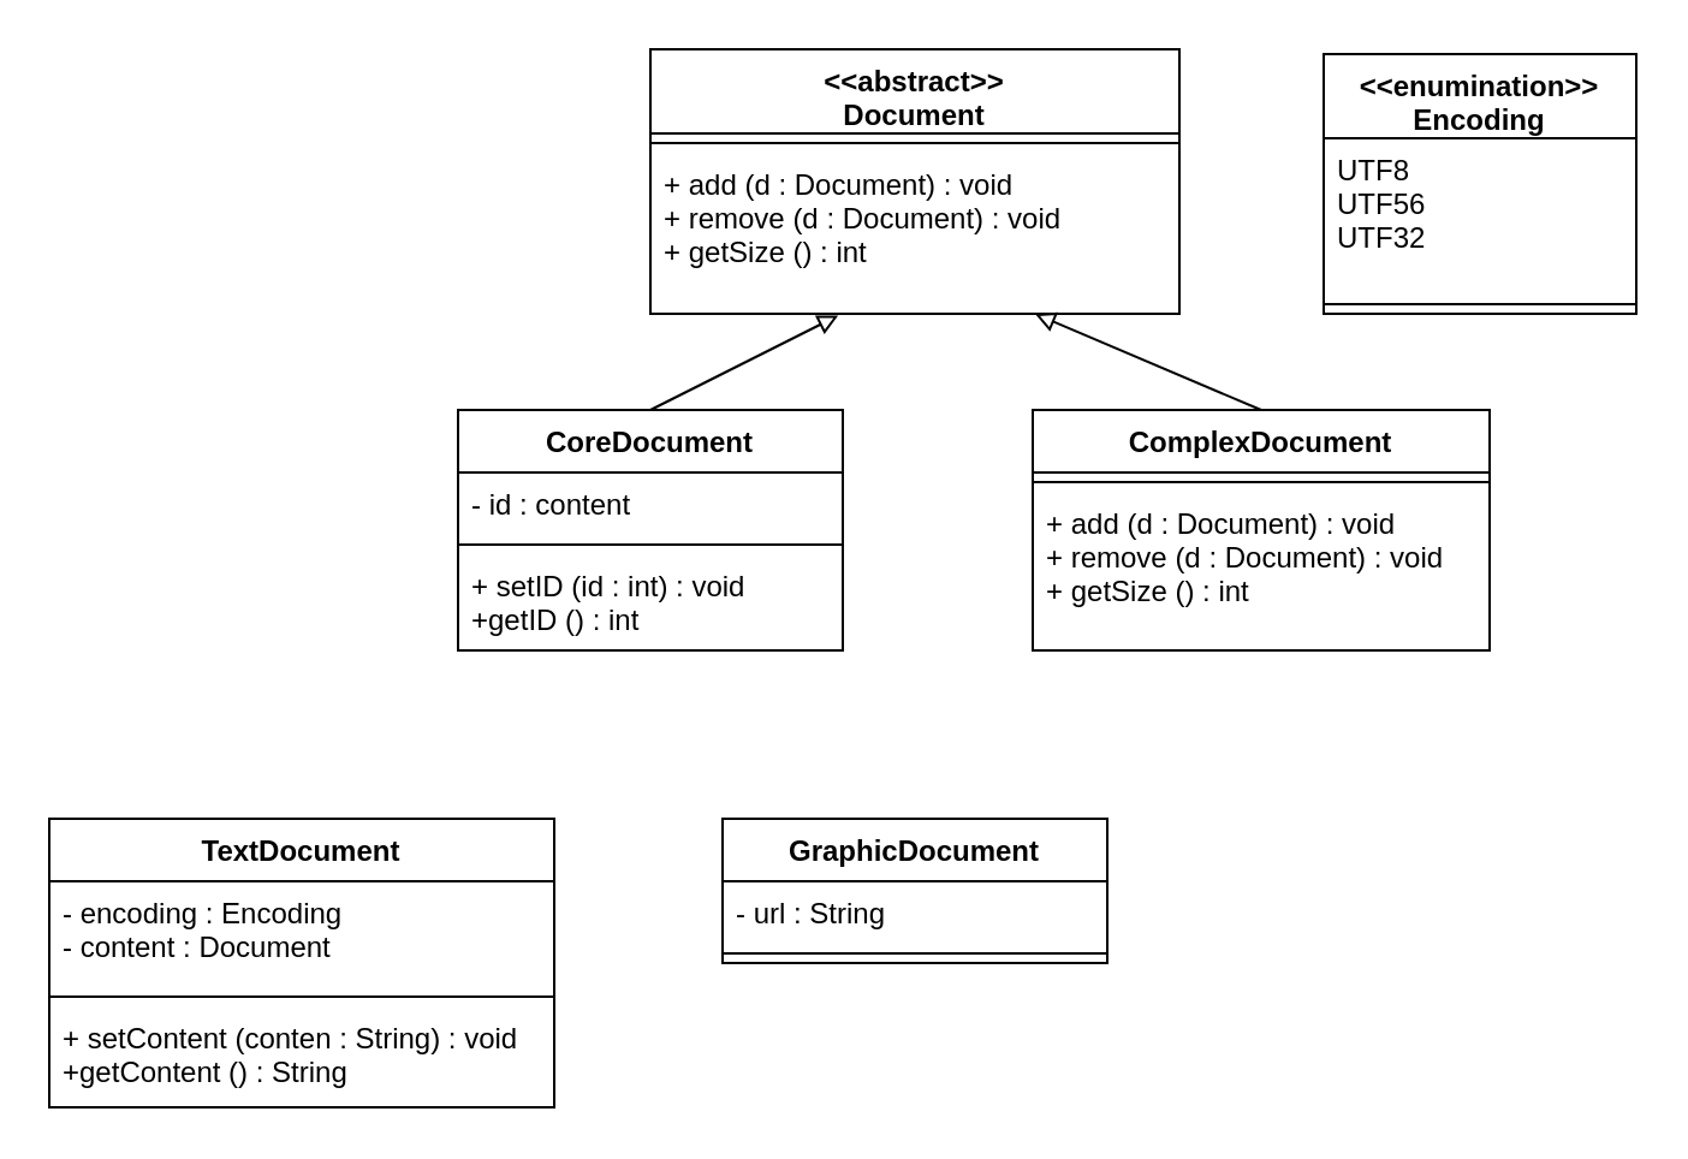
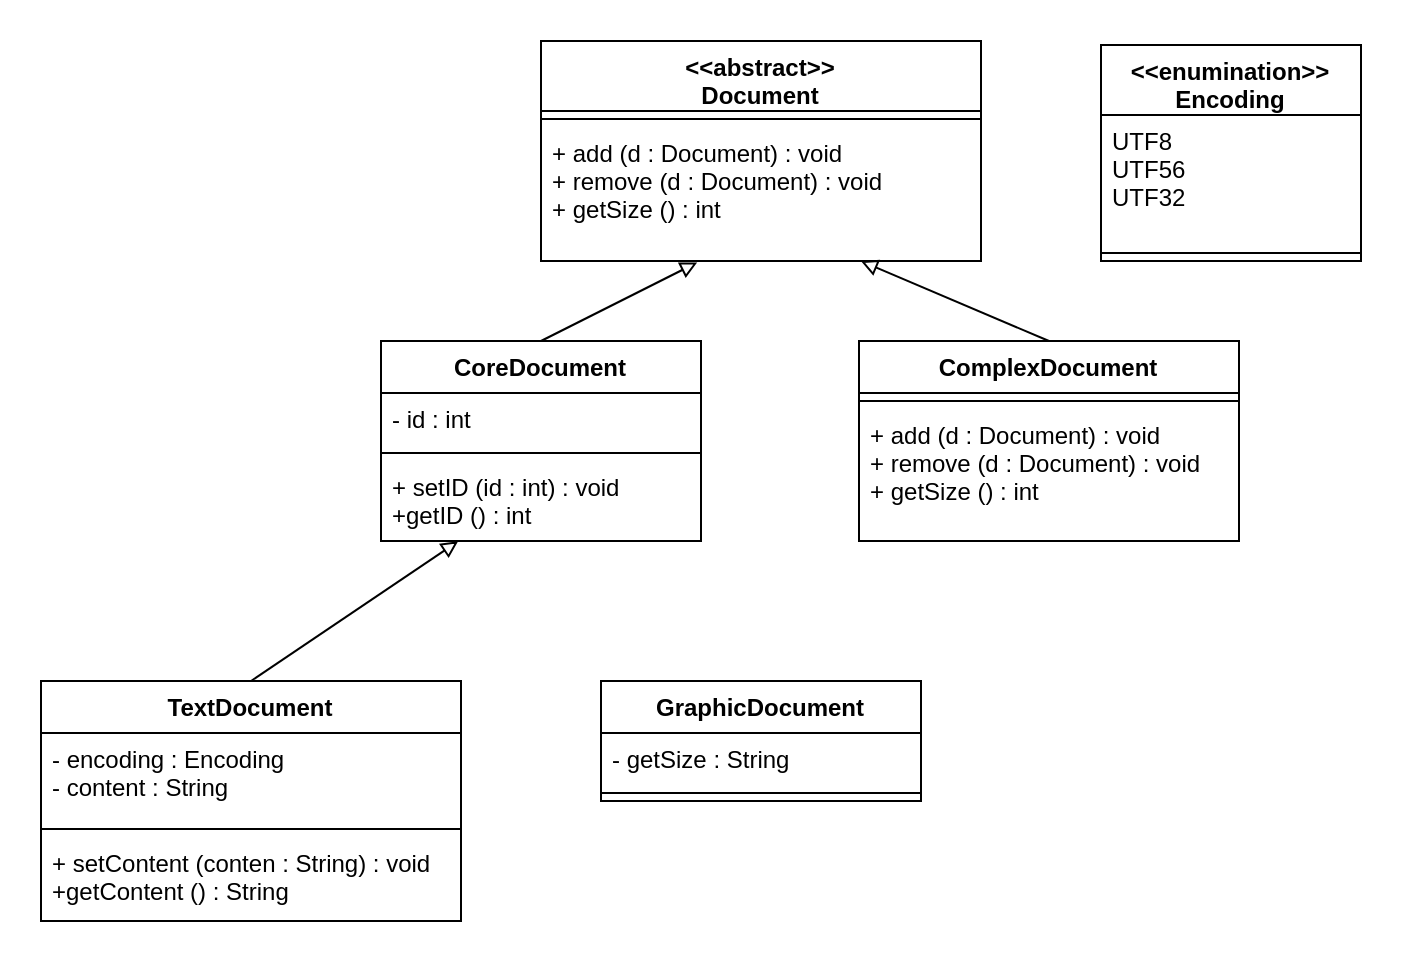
- <mxCell id="7" value="- id : content" style="text;strokeColor=none;fillColor=none;align=left;verticalAlign=top;spacingLeft=4;spacingRight=4;overflow=hidden;rotatable=0;points=[[0,0.5],[1,0.5]];portConstraint=eastwest;startSize=35;" vertex="1" parent="6"><mxGeometry y="26" width="160" height="26" as="geometry" /></mxCell>
+ <mxCell id="7" value="- id : int" style="text;strokeColor=none;fillColor=none;align=left;verticalAlign=top;spacingLeft=4;spacingRight=4;overflow=hidden;rotatable=0;points=[[0,0.5],[1,0.5]];portConstraint=eastwest;startSize=35;" vertex="1" parent="6"><mxGeometry y="26" width="160" height="26" as="geometry" /></mxCell>
+ <mxCell id="14" style="edgeStyle=none;rounded=0;orthogonalLoop=1;jettySize=auto;html=1;exitX=0.5;exitY=0;exitDx=0;exitDy=0;endArrow=block;endFill=0;startSize=35;entryX=0.241;entryY=1.004;entryDx=0;entryDy=0;entryPerimeter=0;" edge="1" parent="1" source="15" target="9"><mxGeometry relative="1" as="geometry"><mxPoint x="125" y="220" as="targetPoint" /></mxGeometry></mxCell>
- <mxCell id="16" value="- encoding : Encoding&#10;- content : Document" style="text;strokeColor=none;fillColor=none;align=left;verticalAlign=top;spacingLeft=4;spacingRight=4;overflow=hidden;rotatable=0;points=[[0,0.5],[1,0.5]];portConstraint=eastwest;startSize=35;" vertex="1" parent="15"><mxGeometry y="26" width="210" height="44" as="geometry" /></mxCell>
+ <mxCell id="16" value="- encoding : Encoding&#10;- content : String" style="text;strokeColor=none;fillColor=none;align=left;verticalAlign=top;spacingLeft=4;spacingRight=4;overflow=hidden;rotatable=0;points=[[0,0.5],[1,0.5]];portConstraint=eastwest;startSize=35;" vertex="1" parent="15"><mxGeometry y="26" width="210" height="44" as="geometry" /></mxCell>
- <mxCell id="20" value="- url : String" style="text;strokeColor=none;fillColor=none;align=left;verticalAlign=top;spacingLeft=4;spacingRight=4;overflow=hidden;rotatable=0;points=[[0,0.5],[1,0.5]];portConstraint=eastwest;startSize=35;" vertex="1" parent="19"><mxGeometry y="26" width="160" height="26" as="geometry" /></mxCell>
+ <mxCell id="20" value="- getSize : String" style="text;strokeColor=none;fillColor=none;align=left;verticalAlign=top;spacingLeft=4;spacingRight=4;overflow=hidden;rotatable=0;points=[[0,0.5],[1,0.5]];portConstraint=eastwest;startSize=35;" vertex="1" parent="19"><mxGeometry y="26" width="160" height="26" as="geometry" /></mxCell>
